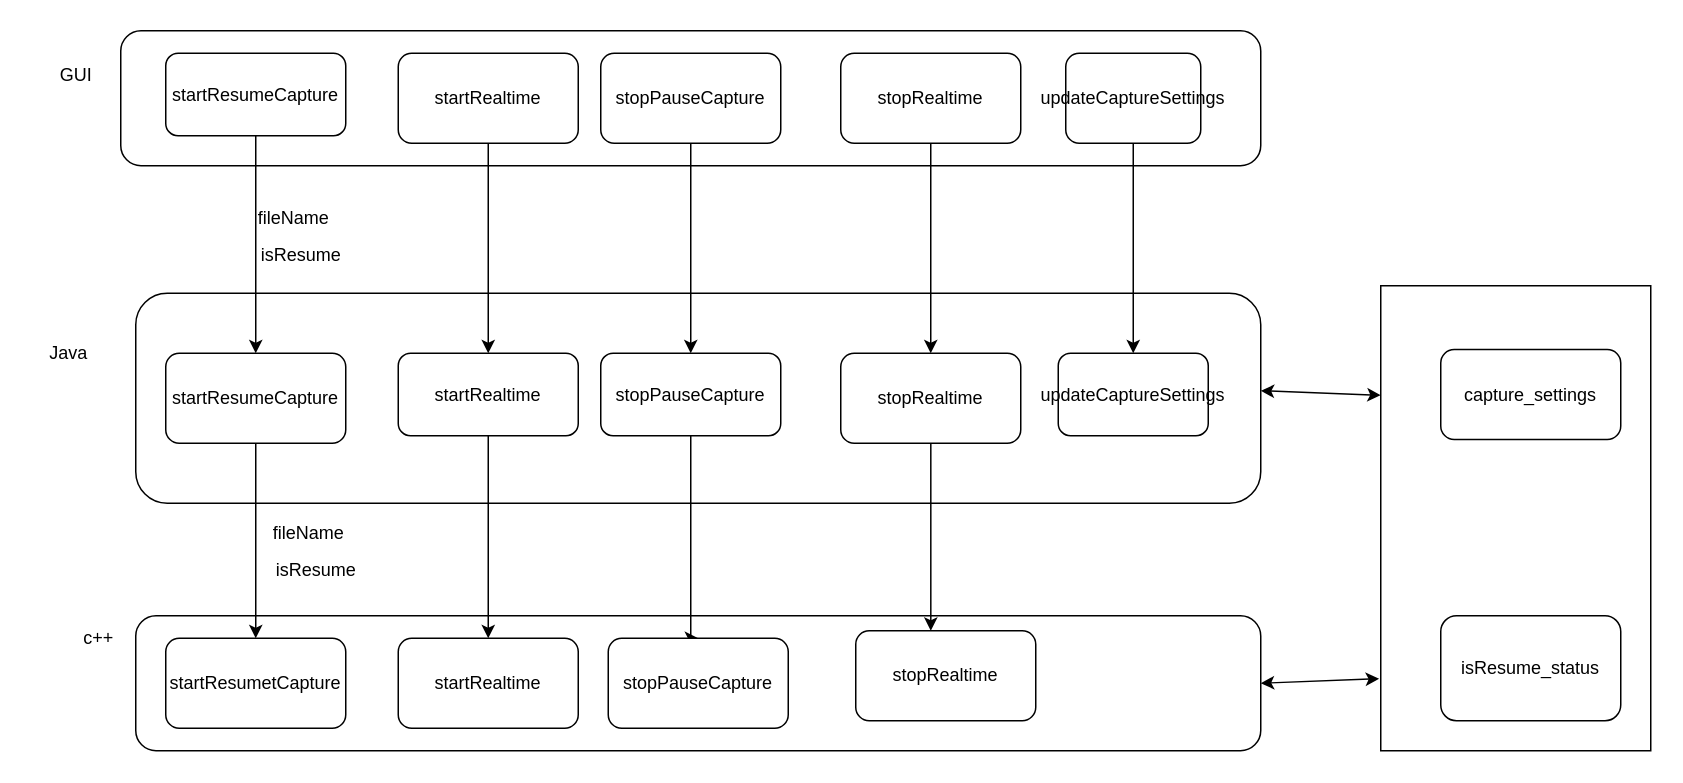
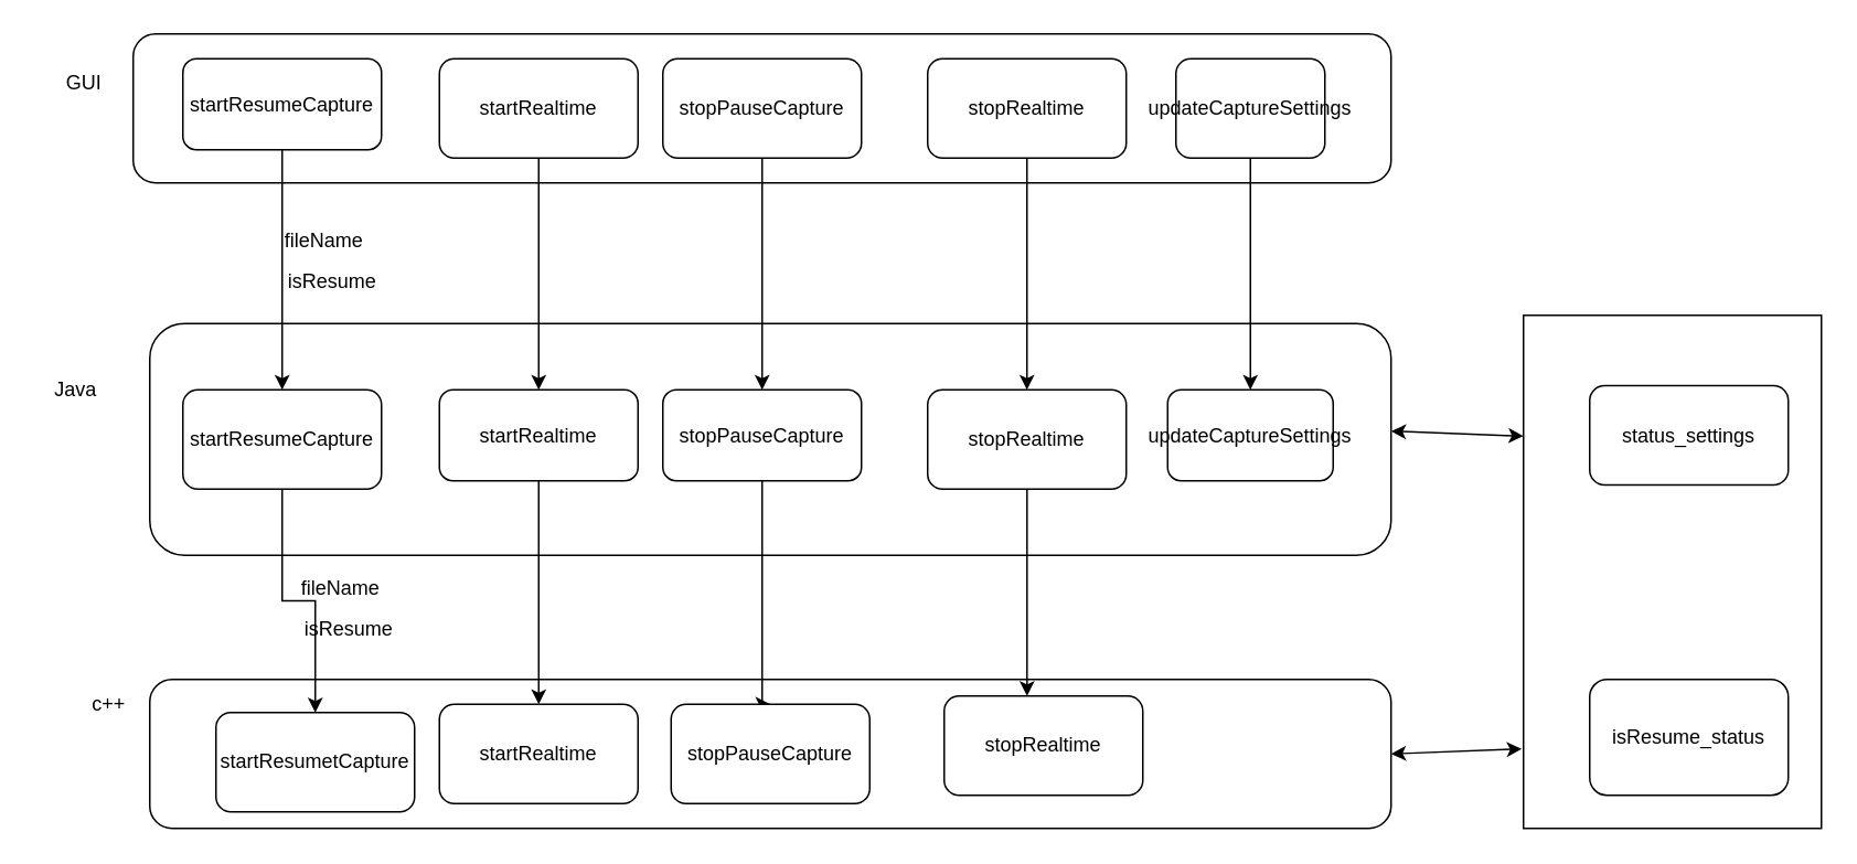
- <mxCell id="27" value="capture_settings" style="rounded=1;whiteSpace=wrap;html=1;" vertex="1" parent="1"><mxGeometry x="960" y="232.5" width="120" height="60" as="geometry" /></mxCell>
+ <mxCell id="27" value="status_settings" style="rounded=1;whiteSpace=wrap;html=1;" vertex="1" parent="1"><mxGeometry x="960" y="232.5" width="120" height="60" as="geometry" /></mxCell>
- <mxCell id="20" value="startResumetCapture" style="rounded=1;whiteSpace=wrap;html=1;" vertex="1" parent="1"><mxGeometry x="110" y="425" width="120" height="60" as="geometry" /></mxCell>
+ <mxCell id="20" value="startResumetCapture" style="rounded=1;whiteSpace=wrap;html=1;" vertex="1" parent="1"><mxGeometry x="130" y="430" width="120" height="60" as="geometry" /></mxCell>
